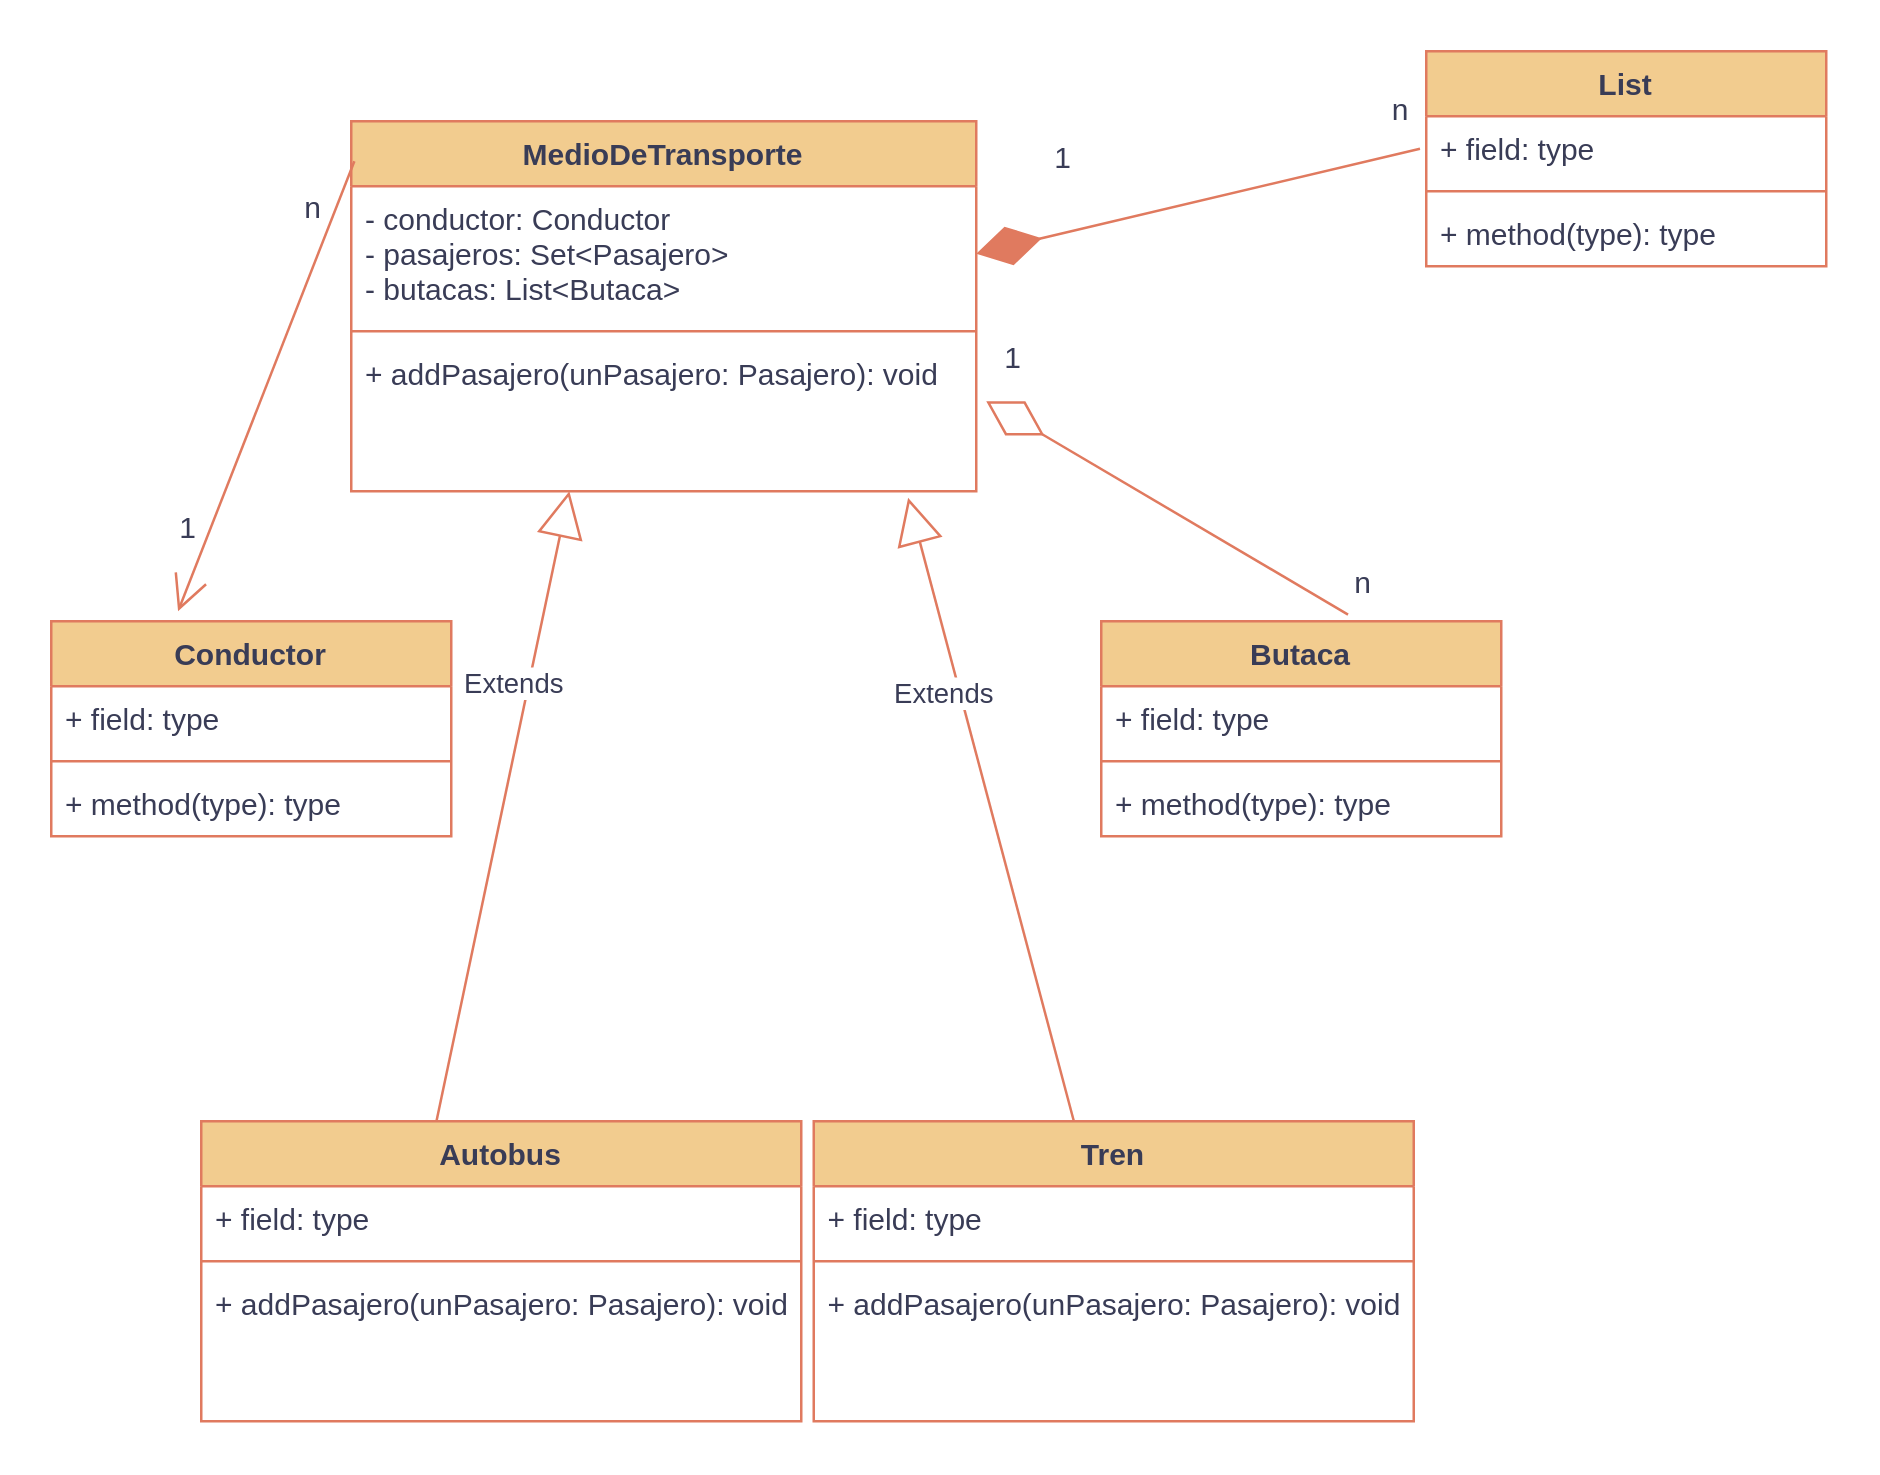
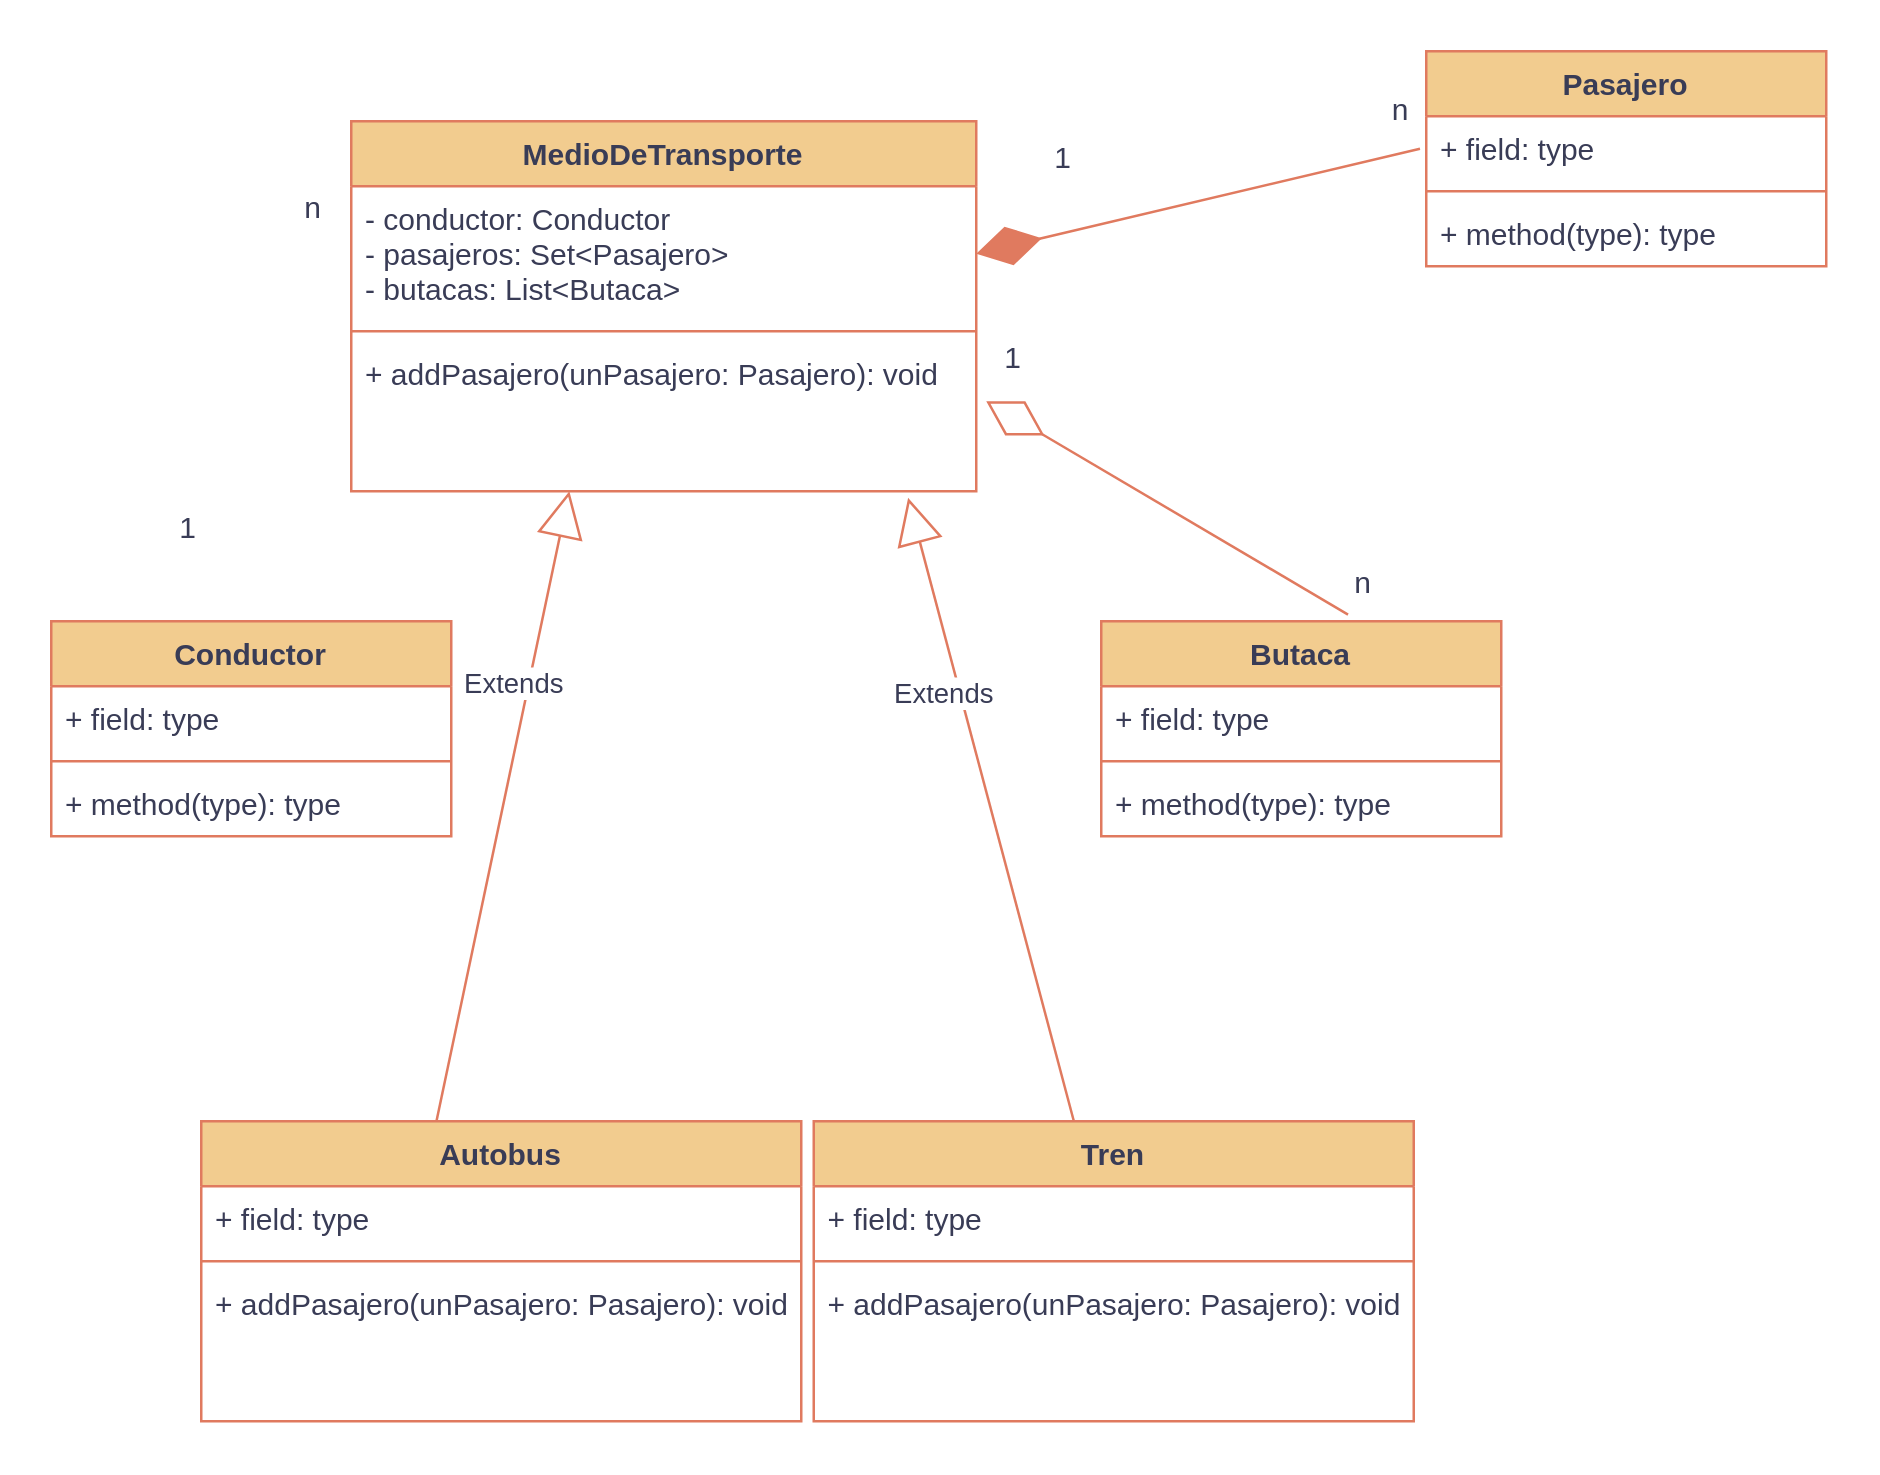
- <mxCell id="10" value="List" style="swimlane;fontStyle=1;align=center;verticalAlign=top;childLayout=stackLayout;horizontal=1;startSize=26;horizontalStack=0;resizeParent=1;resizeParentMax=0;resizeLast=0;collapsible=1;marginBottom=0;labelBackgroundColor=none;fillColor=#F2CC8F;strokeColor=#E07A5F;fontColor=#393C56;rounded=0;" vertex="1" parent="1"><mxGeometry x="570" y="20" width="160" height="86" as="geometry" /></mxCell>
+ <mxCell id="10" value="Pasajero" style="swimlane;fontStyle=1;align=center;verticalAlign=top;childLayout=stackLayout;horizontal=1;startSize=26;horizontalStack=0;resizeParent=1;resizeParentMax=0;resizeLast=0;collapsible=1;marginBottom=0;labelBackgroundColor=none;fillColor=#F2CC8F;strokeColor=#E07A5F;fontColor=#393C56;rounded=0;" vertex="1" parent="1"><mxGeometry x="570" y="20" width="160" height="86" as="geometry" /></mxCell>
- <mxCell id="18" value="" style="endArrow=open;endFill=1;endSize=12;html=1;strokeColor=#E07A5F;fontColor=#393C56;fillColor=#F2CC8F;entryX=0.317;entryY=-0.047;entryDx=0;entryDy=0;entryPerimeter=0;exitX=0.005;exitY=0.108;exitDx=0;exitDy=0;exitPerimeter=0;" edge="1" parent="1" source="2" target="6"><mxGeometry width="160" relative="1" as="geometry"><mxPoint x="0" y="218" as="sourcePoint" /><mxPoint x="160" y="218" as="targetPoint" /></mxGeometry></mxCell>
